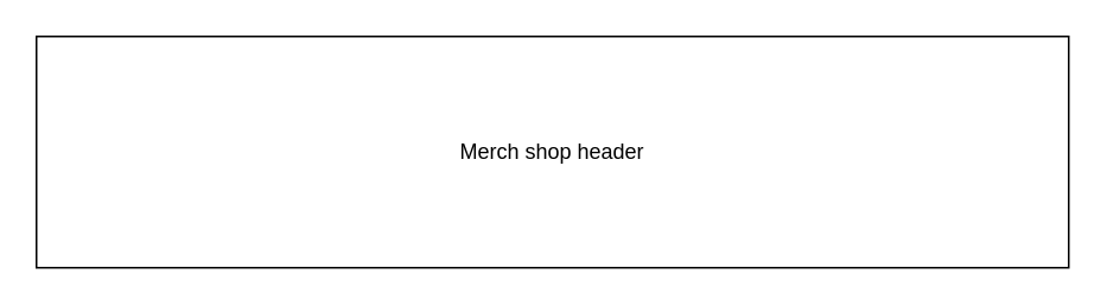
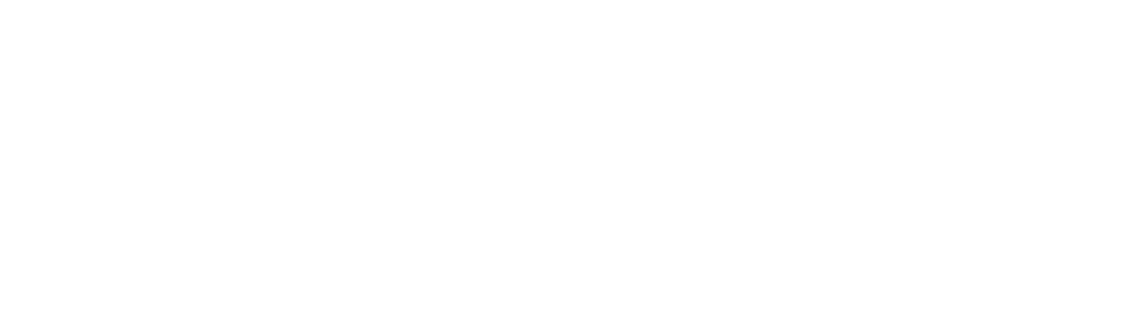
- <mxCell id="2" value="Merch shop header" style="rounded=0;whiteSpace=wrap;html=1;" vertex="1" parent="1"><mxGeometry x="20" y="20" width="580" height="130" as="geometry" /></mxCell>
